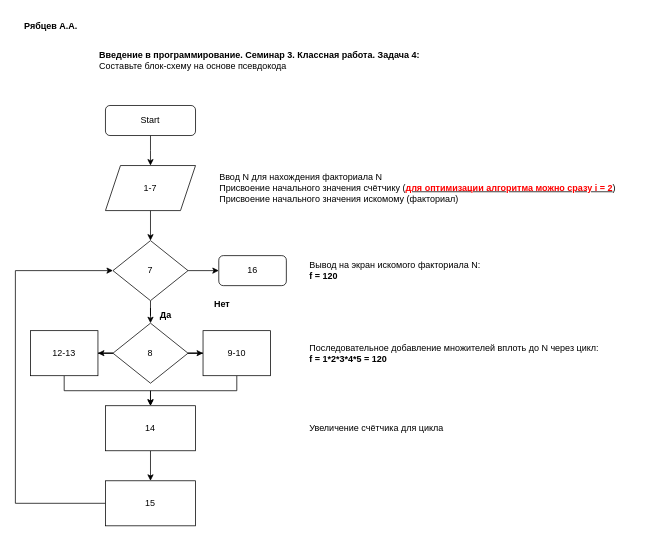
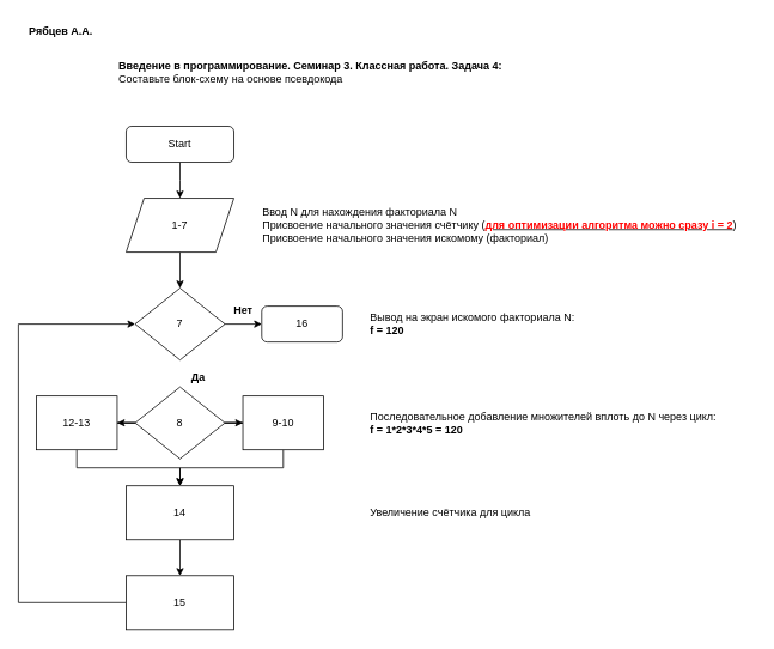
- <mxCell id="15" value="&lt;b&gt;Нет&lt;/b&gt;" style="text;html=1;align=center;verticalAlign=middle;resizable=0;points=[];autosize=1;strokeColor=none;fillColor=none;" vertex="1" parent="1"><mxGeometry x="275" y="390" width="40" height="30" as="geometry" /></mxCell>
+ <mxCell id="15" value="&lt;b&gt;Нет&lt;/b&gt;" style="text;html=1;align=center;verticalAlign=middle;resizable=0;points=[];autosize=1;strokeColor=none;fillColor=none;" vertex="1" parent="1"><mxGeometry x="250" y="330" width="40" height="30" as="geometry" /></mxCell>
- <mxCell id="11" value="" style="edgeStyle=orthogonalEdgeStyle;rounded=0;orthogonalLoop=1;jettySize=auto;html=1;entryX=0.5;entryY=0;entryDx=0;entryDy=0;" edge="1" parent="1" source="13" target="24"><mxGeometry relative="1" as="geometry"><mxPoint x="200" y="440" as="targetPoint" /></mxGeometry></mxCell>
